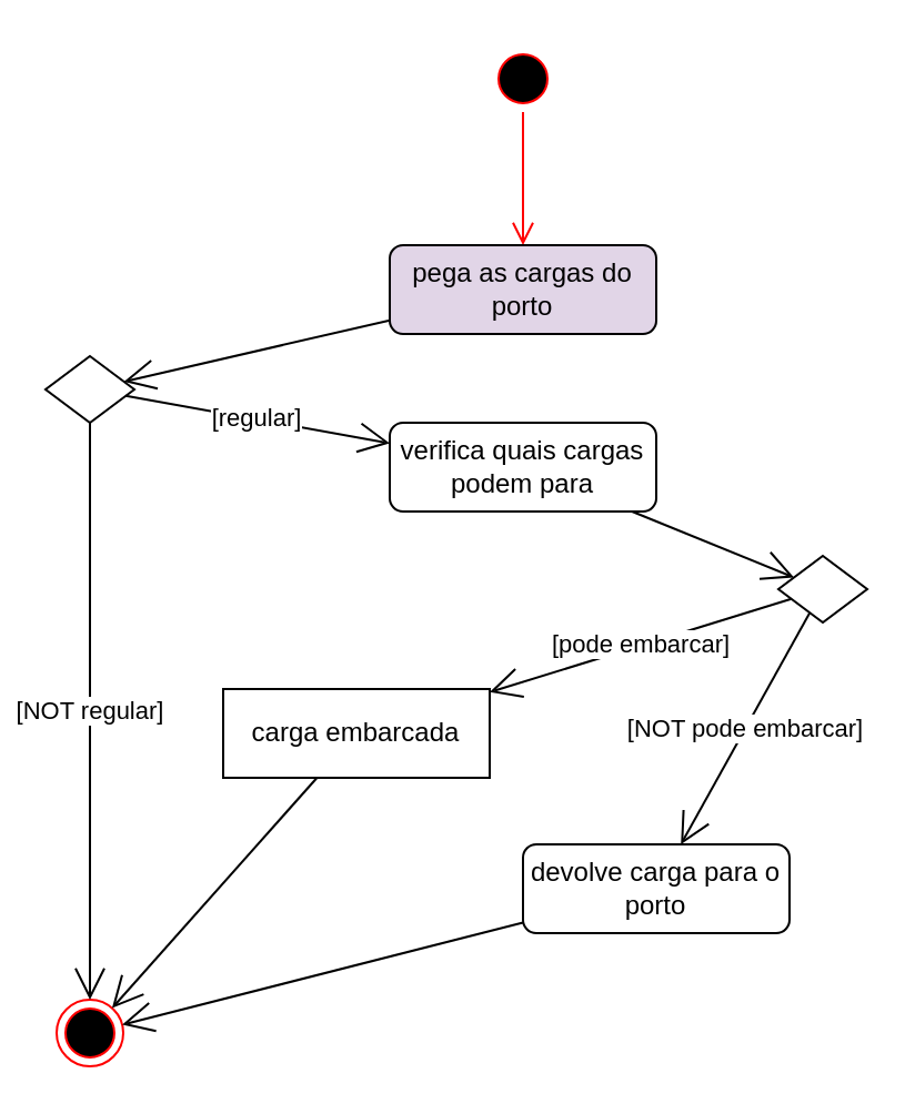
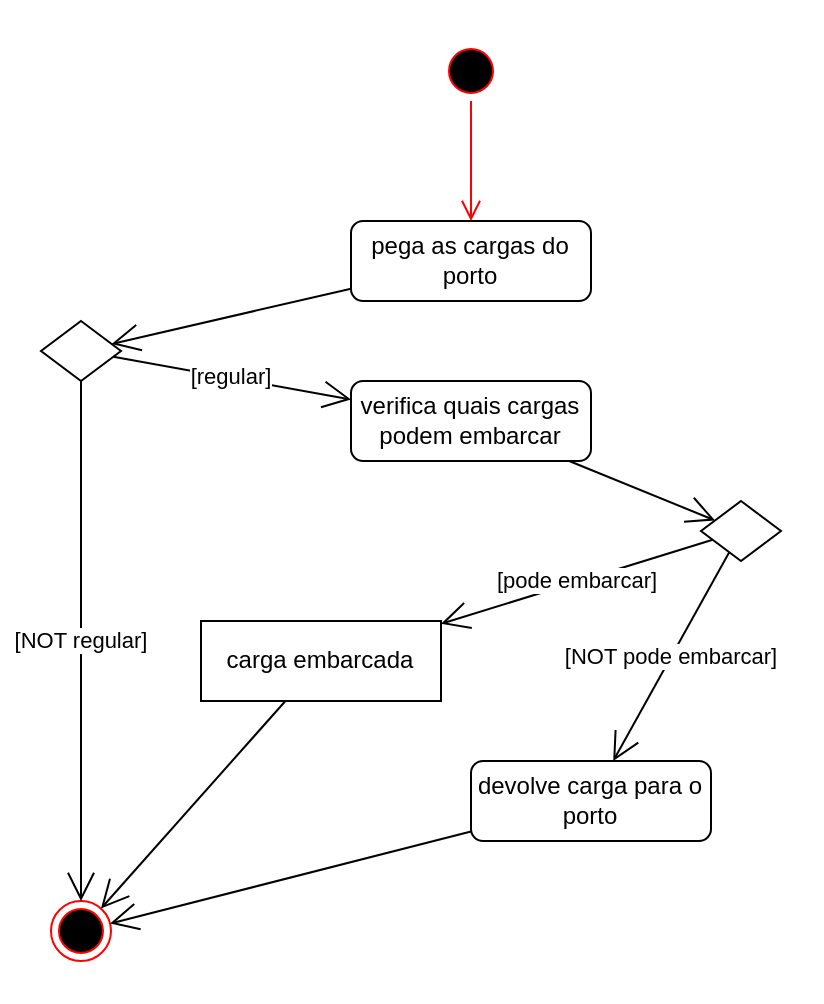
- <mxCell id="4" value="pega as cargas do porto" style="rounded=1;whiteSpace=wrap;html=1;fillColor=#e1d5e7;" parent="1" vertex="1"><mxGeometry x="175" y="110" width="120" height="40" as="geometry" /></mxCell>
+ <mxCell id="4" value="pega as cargas do porto" style="rounded=1;whiteSpace=wrap;html=1;" parent="1" vertex="1"><mxGeometry x="175" y="110" width="120" height="40" as="geometry" /></mxCell>
- <mxCell id="5" value="verifica quais cargas podem para" style="rounded=1;whiteSpace=wrap;html=1;" parent="1" vertex="1"><mxGeometry x="175" y="190" width="120" height="40" as="geometry" /></mxCell>
+ <mxCell id="5" value="verifica quais cargas podem embarcar" style="rounded=1;whiteSpace=wrap;html=1;" parent="1" vertex="1"><mxGeometry x="175" y="190" width="120" height="40" as="geometry" /></mxCell>
